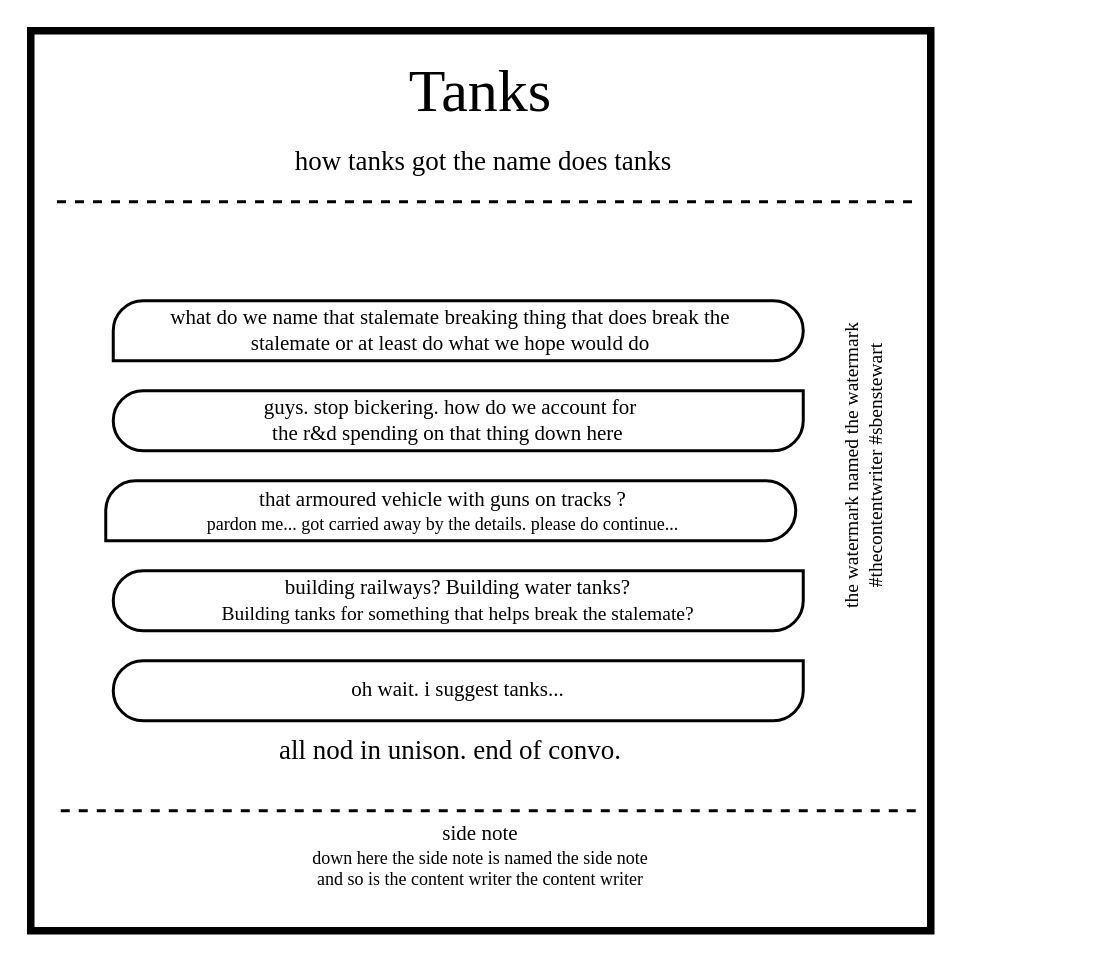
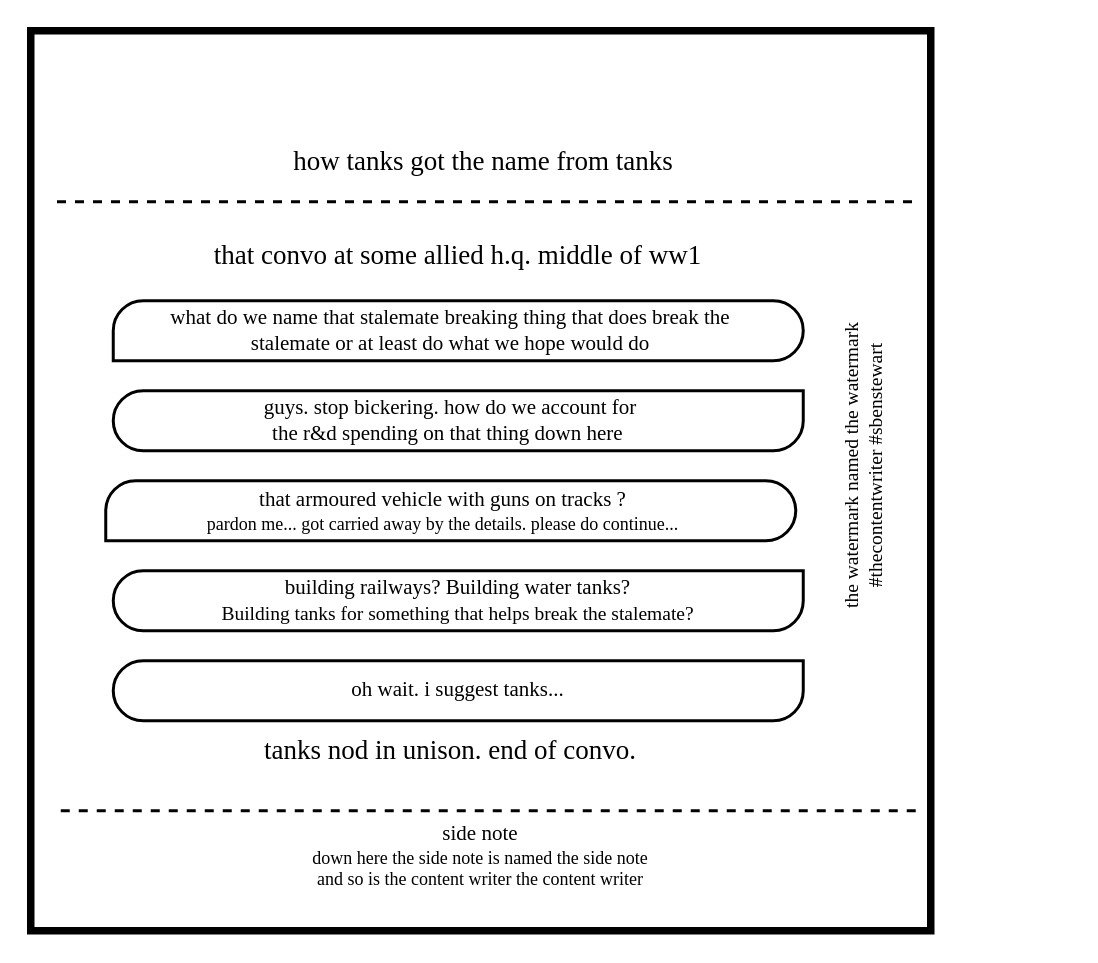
- <mxCell id="3" value="&lt;font&gt;&lt;span style=&quot;font-size: 40px&quot;&gt;Tanks&lt;/span&gt;&lt;br&gt;&lt;/font&gt;" style="text;html=1;strokeColor=none;fillColor=none;align=center;verticalAlign=middle;whiteSpace=wrap;rounded=0;fontFamily=xkcd;" parent="1" vertex="1"><mxGeometry x="35" y="50" width="570" height="20" as="geometry" /></mxCell>
- <mxCell id="4" value="&lt;font&gt;&lt;span style=&quot;font-size: 18px&quot;&gt;how tanks got the name does tanks&lt;/span&gt;&lt;br&gt;&lt;/font&gt;" style="text;html=1;strokeColor=none;fillColor=none;align=center;verticalAlign=middle;whiteSpace=wrap;rounded=0;fontFamily=xkcd;" parent="1" vertex="1"><mxGeometry x="81.5" y="97" width="480" height="20" as="geometry" /></mxCell>
+ <mxCell id="4" value="&lt;font&gt;&lt;span style=&quot;font-size: 18px&quot;&gt;how tanks got the name from tanks&lt;/span&gt;&lt;br&gt;&lt;/font&gt;" style="text;html=1;strokeColor=none;fillColor=none;align=center;verticalAlign=middle;whiteSpace=wrap;rounded=0;fontFamily=xkcd;" parent="1" vertex="1"><mxGeometry x="81.5" y="97" width="480" height="20" as="geometry" /></mxCell>
+ <mxCell id="10" value="&lt;font style=&quot;font-size: 18px&quot;&gt;that convo at some allied h.q. middle of ww1&lt;/font&gt;" style="text;html=1;strokeColor=none;fillColor=none;align=center;verticalAlign=middle;whiteSpace=wrap;rounded=0;fontFamily=xkcd;" parent="1" vertex="1"><mxGeometry x="80" y="160" width="450" height="20" as="geometry" /></mxCell>
- <mxCell id="19" value="&lt;font style=&quot;font-size: 18px&quot;&gt;all nod in unison. end of convo.&lt;/font&gt;" style="text;html=1;strokeColor=none;fillColor=none;align=center;verticalAlign=middle;whiteSpace=wrap;rounded=0;fontFamily=xkcd;" parent="1" vertex="1"><mxGeometry x="75" y="490" width="450" height="20" as="geometry" /></mxCell>
+ <mxCell id="19" value="&lt;font style=&quot;font-size: 18px&quot;&gt;tanks nod in unison. end of convo.&lt;/font&gt;" style="text;html=1;strokeColor=none;fillColor=none;align=center;verticalAlign=middle;whiteSpace=wrap;rounded=0;fontFamily=xkcd;" parent="1" vertex="1"><mxGeometry x="75" y="490" width="450" height="20" as="geometry" /></mxCell>
